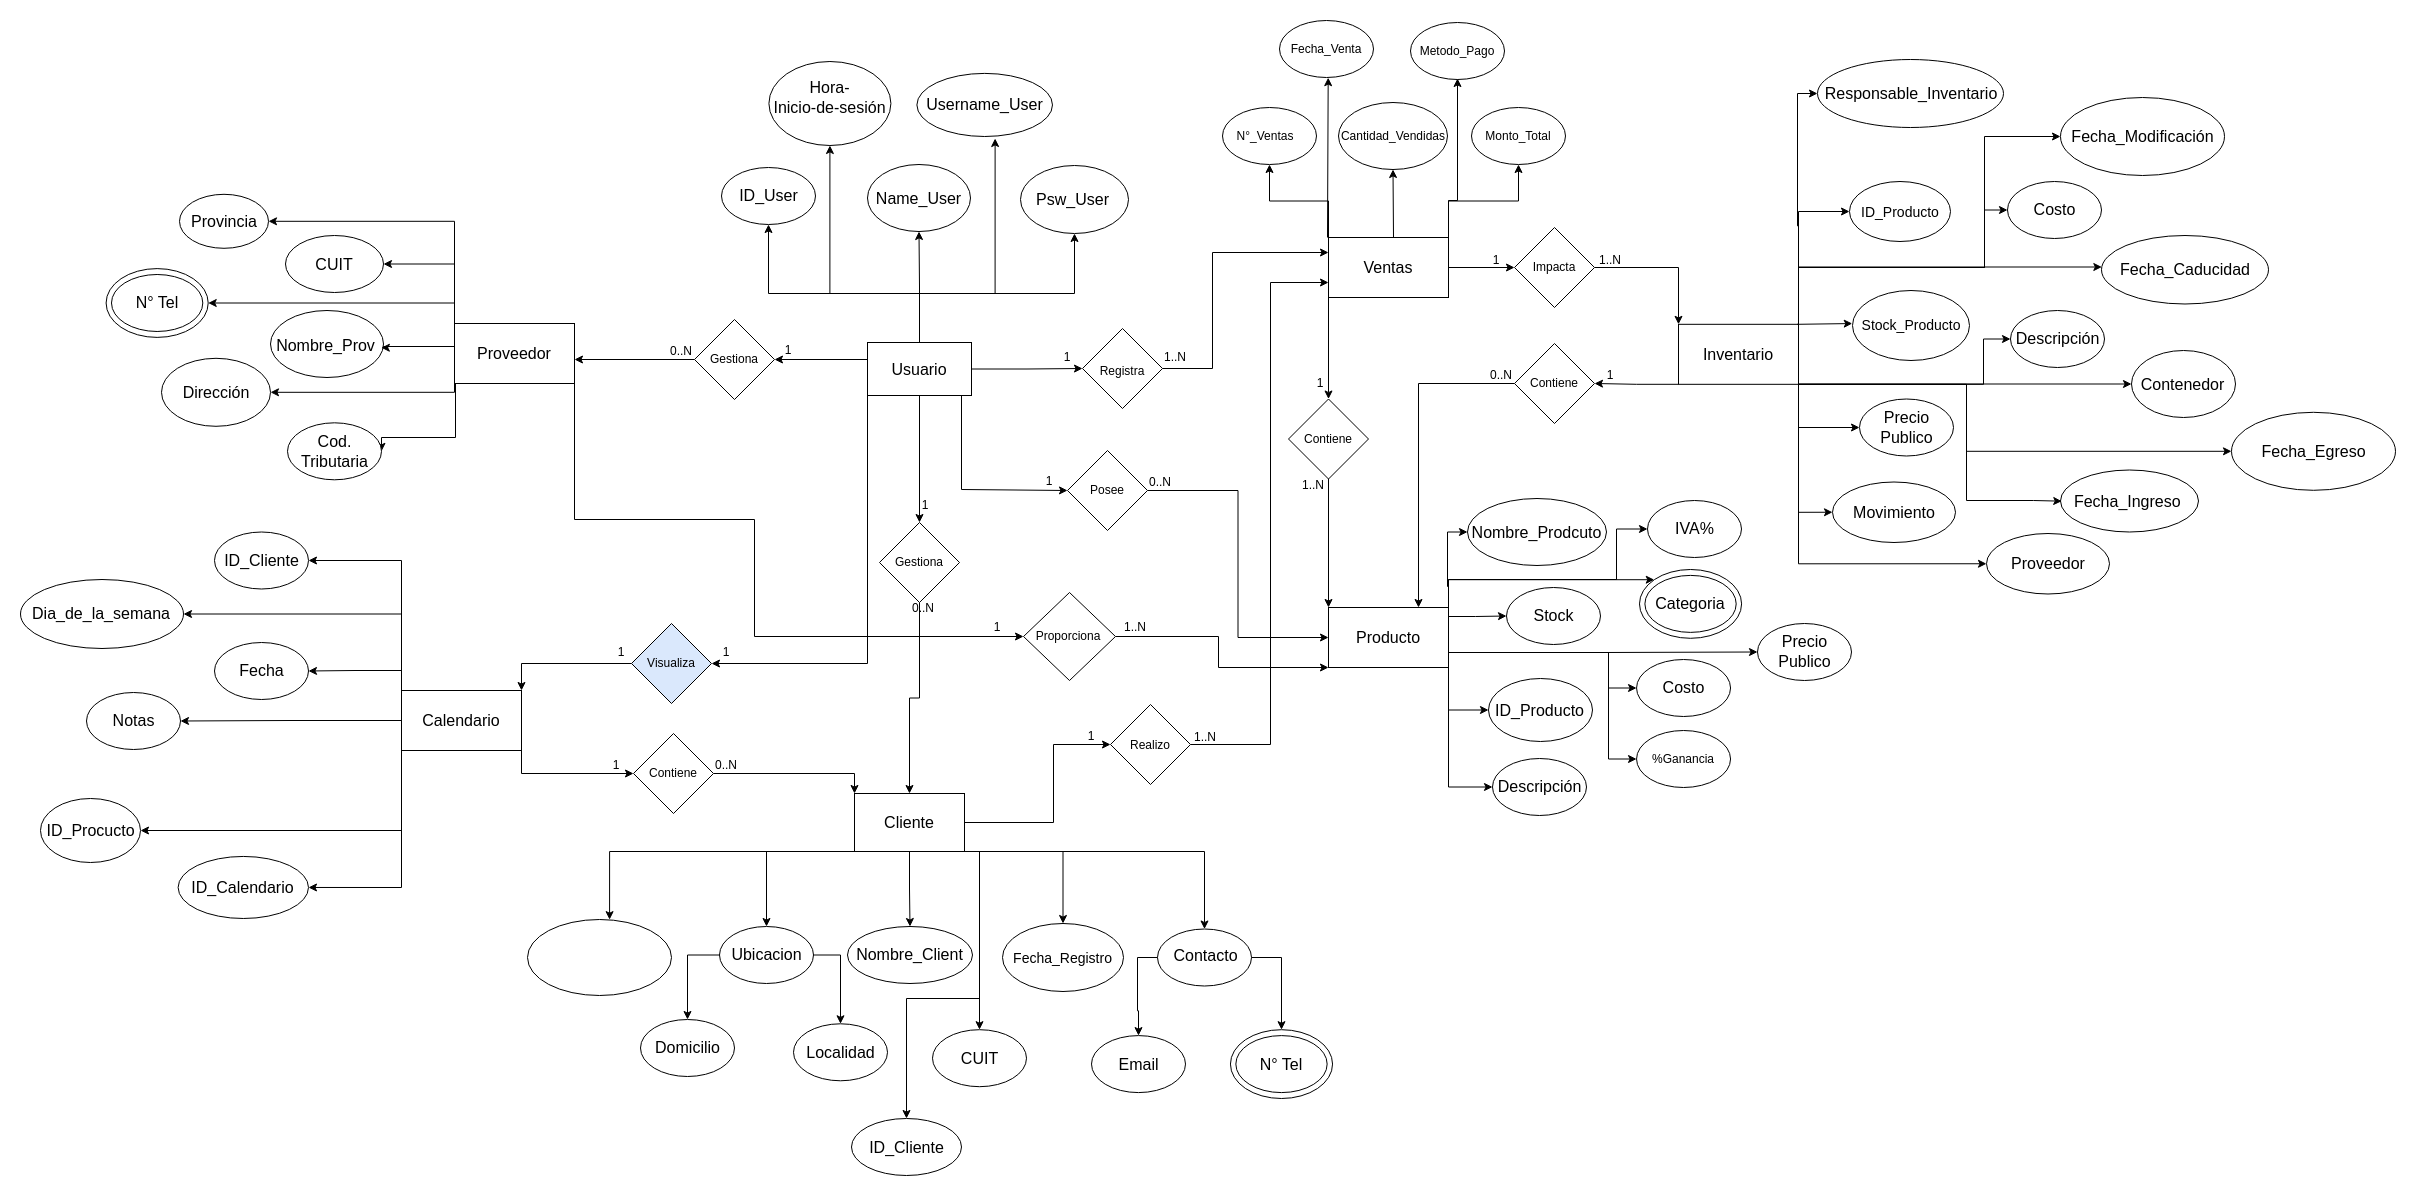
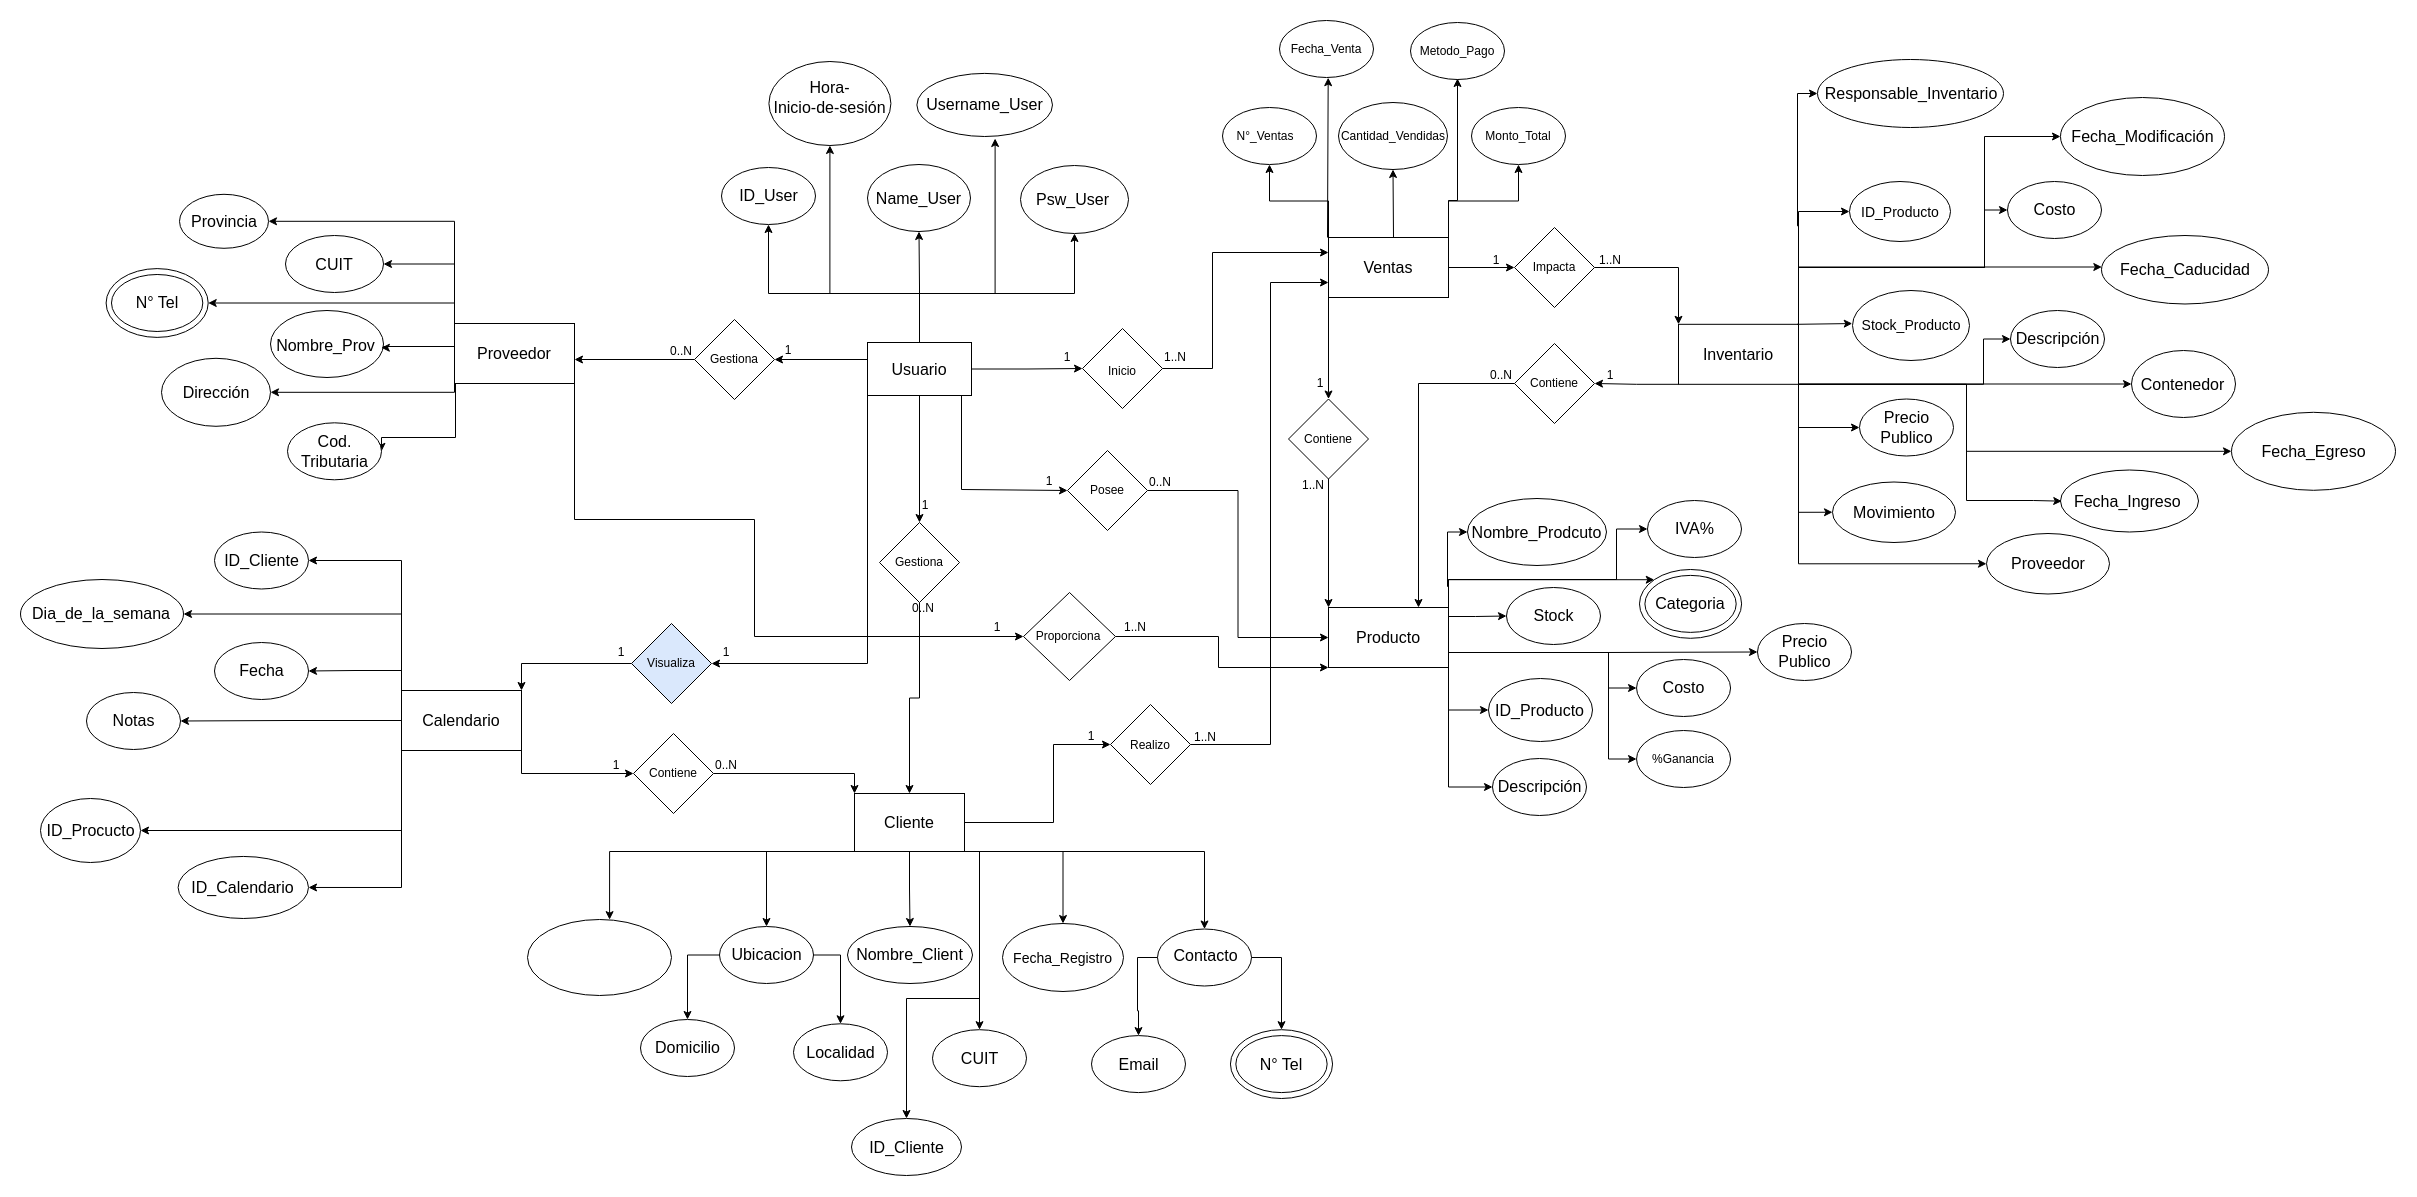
- <mxCell id="115" value="Registra" style="text;html=1;align=center;verticalAlign=middle;whiteSpace=wrap;rounded=0;" vertex="1" parent="1"><mxGeometry x="1092" y="356" width="60" height="30" as="geometry" /></mxCell>
+ <mxCell id="115" value="Inicio" style="text;html=1;align=center;verticalAlign=middle;whiteSpace=wrap;rounded=0;" vertex="1" parent="1"><mxGeometry x="1092" y="356" width="60" height="30" as="geometry" /></mxCell>
